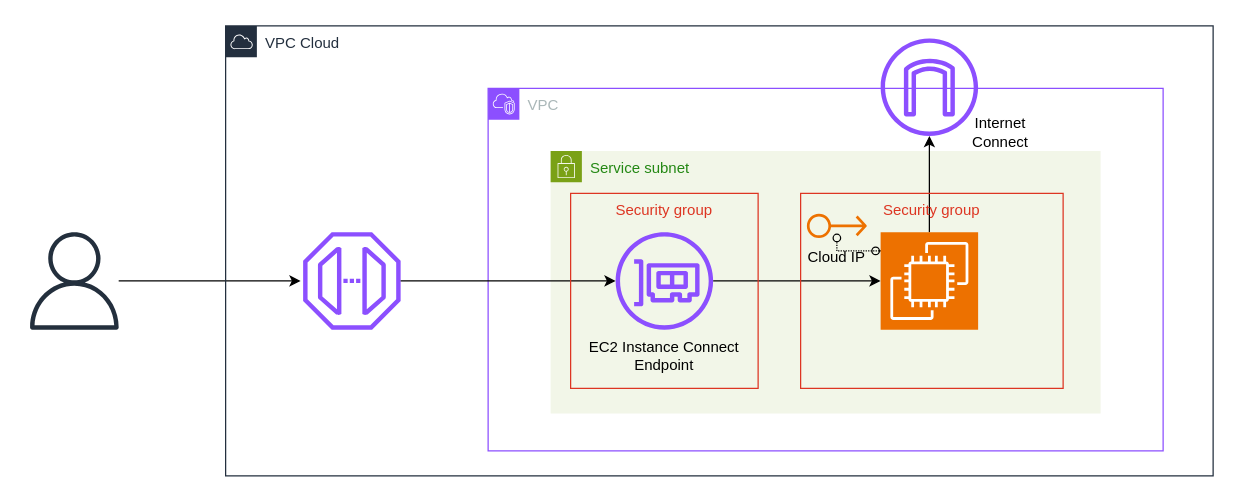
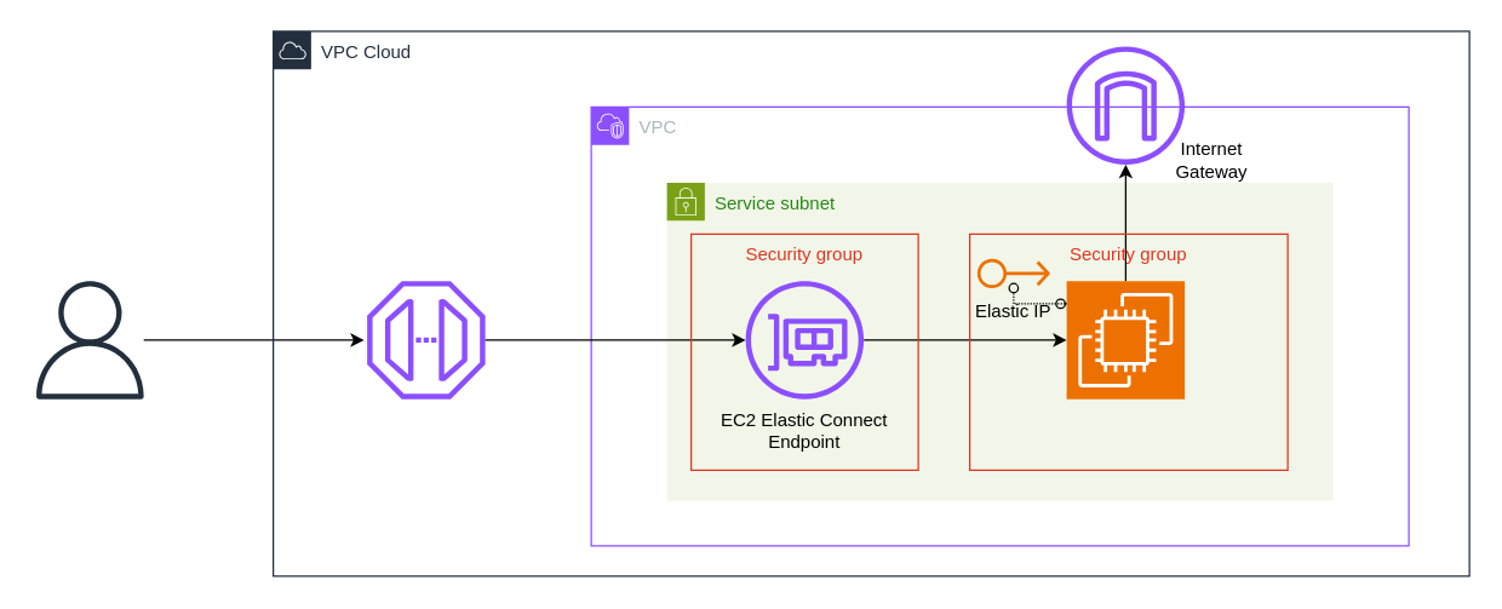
- <mxCell id="11" value="Internet Connect" style="text;html=1;align=center;verticalAlign=middle;whiteSpace=wrap;rounded=0;" parent="9" vertex="1"><mxGeometry x="590" y="70" width="60" height="30" as="geometry" /></mxCell>
+ <mxCell id="11" value="Internet Gateway" style="text;html=1;align=center;verticalAlign=middle;whiteSpace=wrap;rounded=0;" parent="9" vertex="1"><mxGeometry x="590" y="70" width="60" height="30" as="geometry" /></mxCell>
- <mxCell id="14" value="Cloud IP" style="text;html=1;align=center;verticalAlign=middle;whiteSpace=wrap;rounded=0;" parent="12" vertex="1"><mxGeometry y="20" width="98" height="30" as="geometry" /></mxCell>
+ <mxCell id="14" value="Elastic IP" style="text;html=1;align=center;verticalAlign=middle;whiteSpace=wrap;rounded=0;" parent="12" vertex="1"><mxGeometry y="20" width="98" height="30" as="geometry" /></mxCell>
- <mxCell id="22" value="EC2 Instance Connect Endpoint" style="text;html=1;align=center;verticalAlign=middle;whiteSpace=wrap;rounded=0;" parent="20" vertex="1"><mxGeometry y="88" width="142" height="30" as="geometry" /></mxCell>
+ <mxCell id="22" value="EC2 Elastic Connect Endpoint" style="text;html=1;align=center;verticalAlign=middle;whiteSpace=wrap;rounded=0;" parent="20" vertex="1"><mxGeometry y="88" width="142" height="30" as="geometry" /></mxCell>
